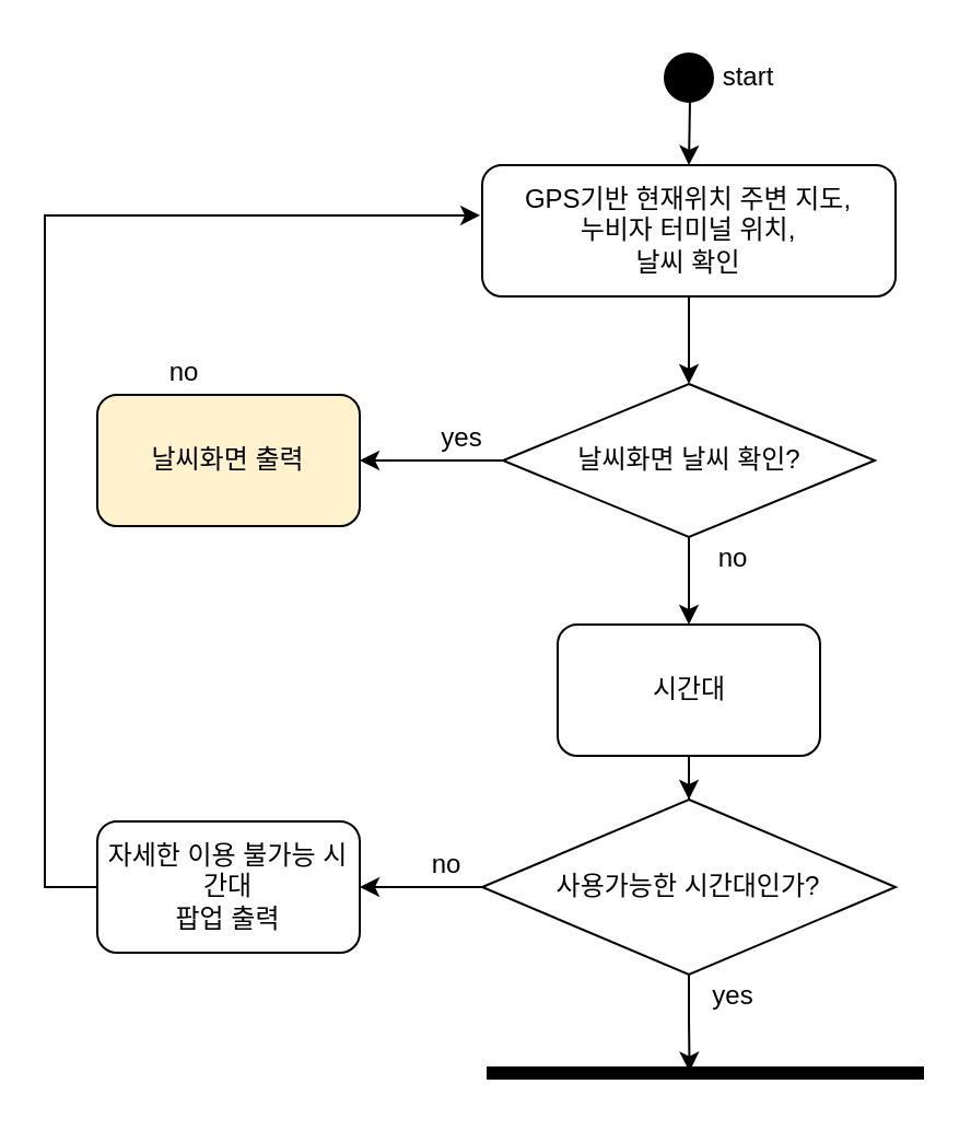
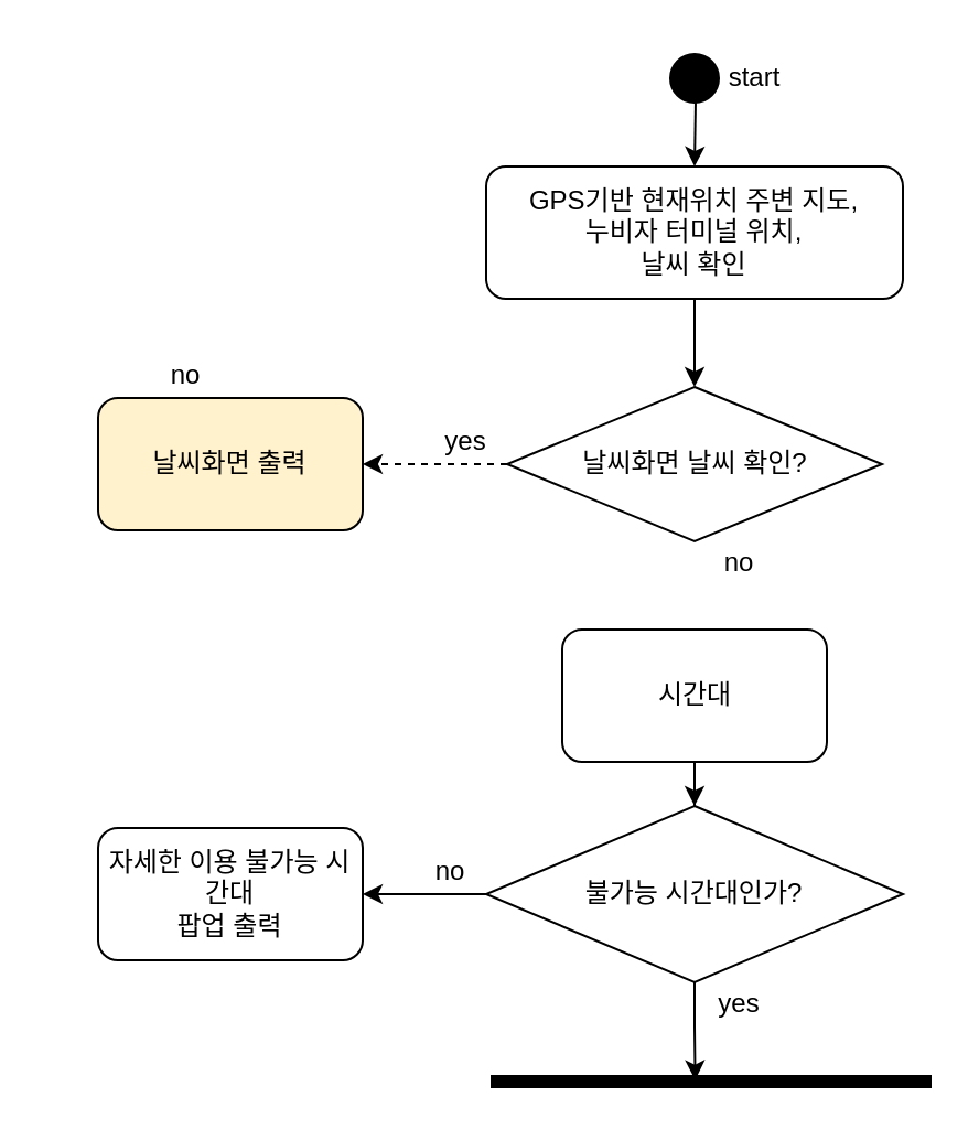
- <mxCell id="13" style="edgeStyle=orthogonalEdgeStyle;rounded=0;orthogonalLoop=1;jettySize=auto;html=1;entryX=-0.005;entryY=0.383;entryDx=0;entryDy=0;entryPerimeter=0;" edge="1" parent="1" source="14" target="5"><mxGeometry relative="1" as="geometry"><Array as="points"><mxPoint x="20" y="405" /><mxPoint x="20" y="98" /></Array></mxGeometry></mxCell>
- <mxCell id="17" style="edgeStyle=orthogonalEdgeStyle;rounded=0;orthogonalLoop=1;jettySize=auto;html=1;entryX=1;entryY=0.5;entryDx=0;entryDy=0;strokeColor=#000000;" edge="1" parent="1" source="18" target="21"><mxGeometry relative="1" as="geometry" /></mxCell>
+ <mxCell id="17" style="edgeStyle=orthogonalEdgeStyle;rounded=0;orthogonalLoop=1;jettySize=auto;html=1;entryX=1;entryY=0.5;entryDx=0;entryDy=0;strokeColor=#000000;dashed=1;" edge="1" parent="1" source="18" target="21"><mxGeometry relative="1" as="geometry" /></mxCell>
- <mxCell id="16" style="edgeStyle=orthogonalEdgeStyle;rounded=0;orthogonalLoop=1;jettySize=auto;html=1;strokeColor=#000000;" edge="1" parent="1" source="18" target="7"><mxGeometry relative="1" as="geometry" /></mxCell>
- <mxCell id="11" value="사용가능한 시간대인가?" style="rhombus;whiteSpace=wrap;html=1;" vertex="1" parent="1"><mxGeometry x="220" y="365" width="189" height="80" as="geometry" /></mxCell>
+ <mxCell id="11" value="불가능 시간대인가?" style="rhombus;whiteSpace=wrap;html=1;" vertex="1" parent="1"><mxGeometry x="220" y="365" width="189" height="80" as="geometry" /></mxCell>
